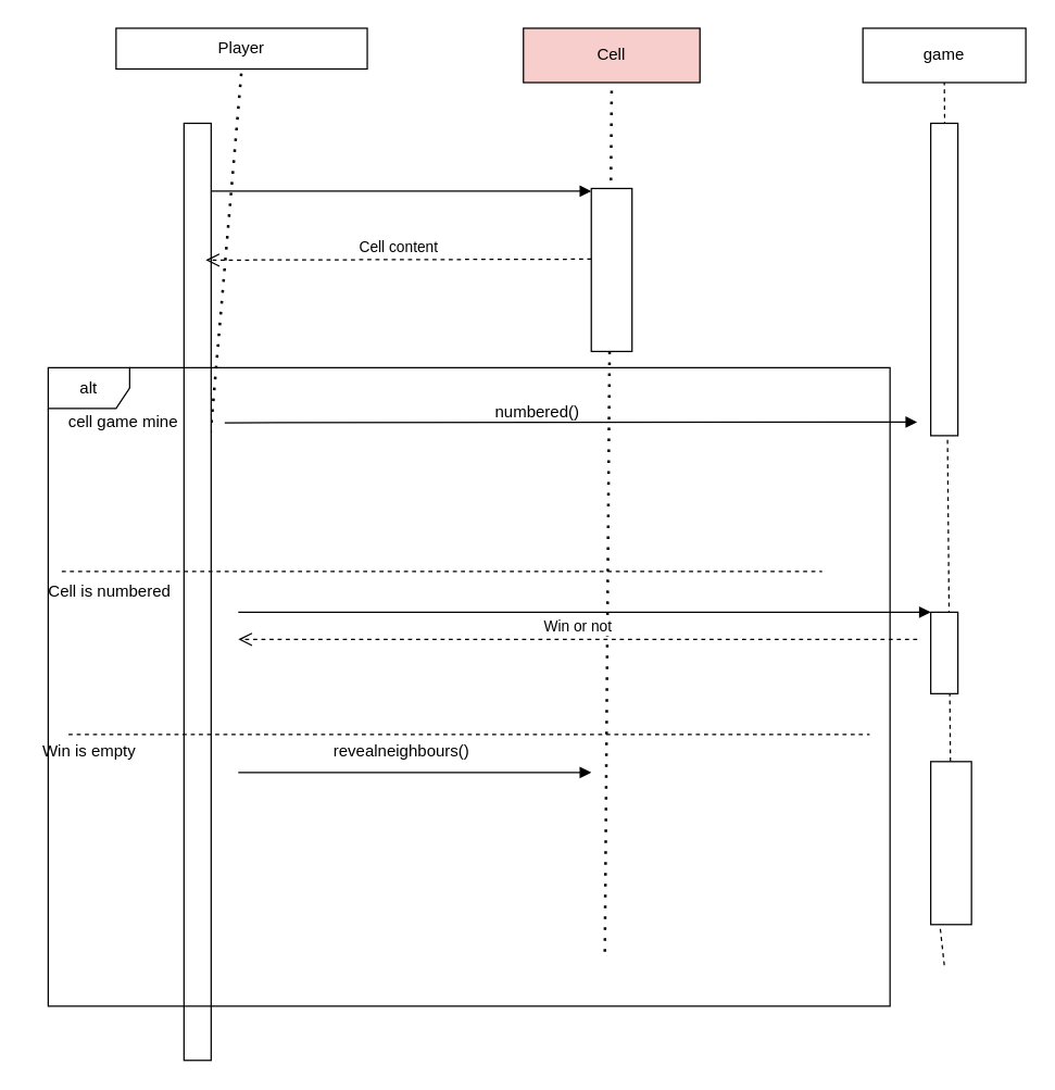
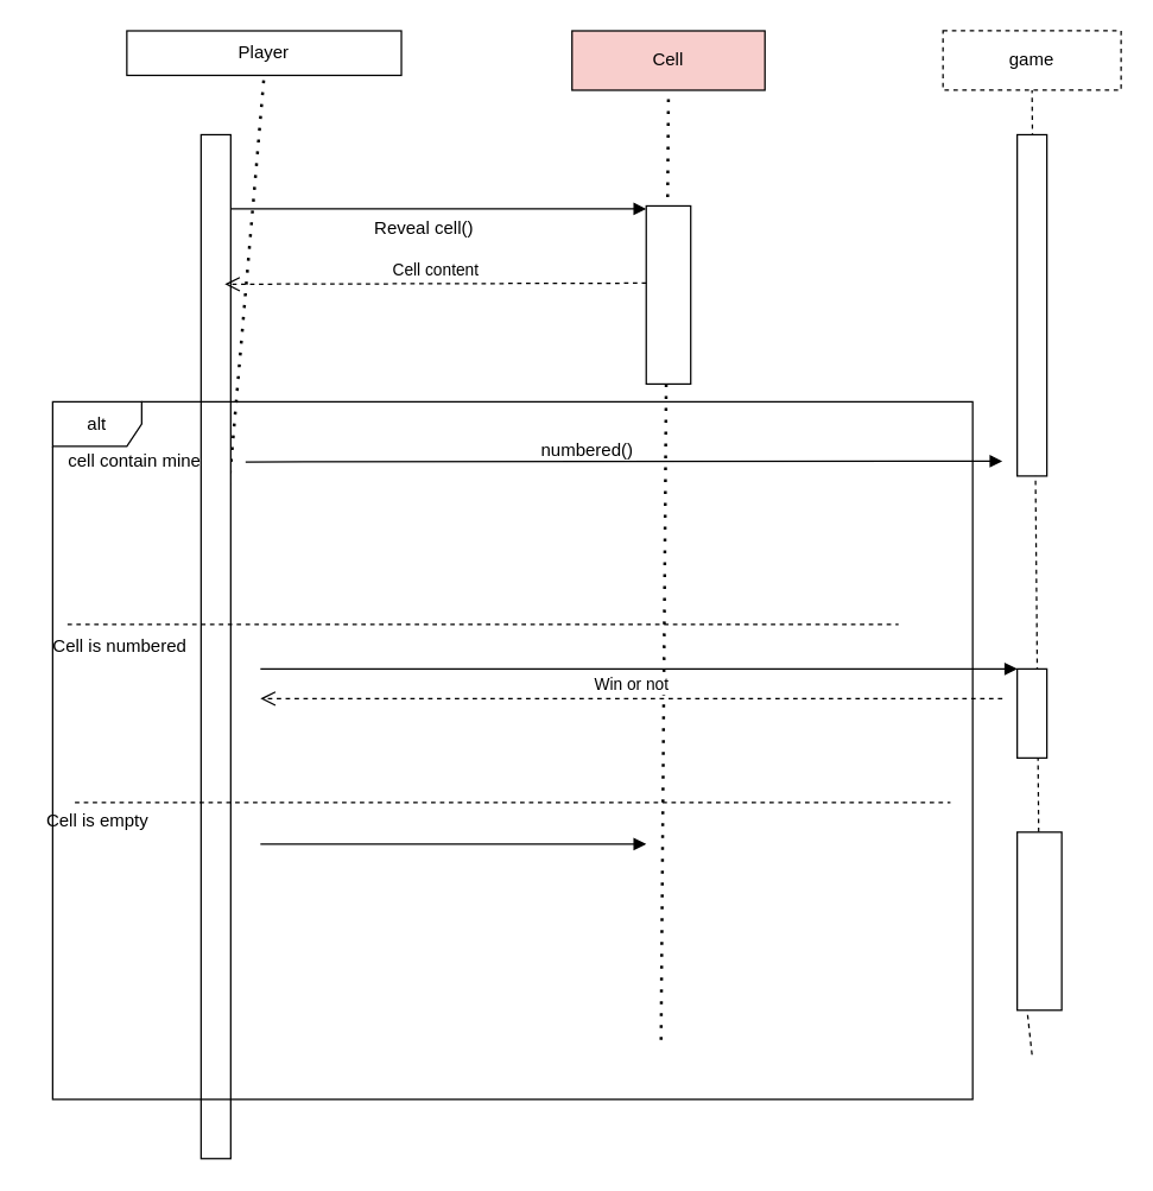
- <mxCell id="13" value="game" style="rounded=0;whiteSpace=wrap;html=1;" vertex="1" parent="1"><mxGeometry x="635" y="20" width="120" height="40" as="geometry" /></mxCell>
+ <mxCell id="13" value="game" style="rounded=0;whiteSpace=wrap;html=1;dashed=1;" vertex="1" parent="1"><mxGeometry x="635" y="20" width="120" height="40" as="geometry" /></mxCell>
+ <mxCell id="8" value="Reveal cell()" style="text;html=1;align=center;verticalAlign=middle;resizable=0;points=[];autosize=1;strokeColor=none;fillColor=none;" vertex="1" parent="1"><mxGeometry x="240" y="138" width="90" height="30" as="geometry" /></mxCell>
- <mxCell id="12" value="cell game mine" style="text;html=1;align=center;verticalAlign=middle;resizable=0;points=[];autosize=1;strokeColor=none;fillColor=none;" vertex="1" parent="1"><mxGeometry x="35" y="295" width="110" height="30" as="geometry" /></mxCell>
+ <mxCell id="12" value="cell contain mine" style="text;html=1;align=center;verticalAlign=middle;resizable=0;points=[];autosize=1;strokeColor=none;fillColor=none;" vertex="1" parent="1"><mxGeometry x="35" y="295" width="110" height="30" as="geometry" /></mxCell>
- <mxCell id="24" value="Win is empty" style="text;html=1;align=center;verticalAlign=middle;resizable=0;points=[];autosize=1;strokeColor=none;fillColor=none;" vertex="1" parent="1"><mxGeometry x="20" y="538" width="90" height="30" as="geometry" /></mxCell>
+ <mxCell id="24" value="Cell is empty" style="text;html=1;align=center;verticalAlign=middle;resizable=0;points=[];autosize=1;strokeColor=none;fillColor=none;" vertex="1" parent="1"><mxGeometry x="20" y="538" width="90" height="30" as="geometry" /></mxCell>
- <mxCell id="26" value="revealneighbours()" style="text;html=1;align=center;verticalAlign=middle;resizable=0;points=[];autosize=1;strokeColor=none;fillColor=none;" vertex="1" parent="1"><mxGeometry x="235" y="538" width="120" height="30" as="geometry" /></mxCell>
